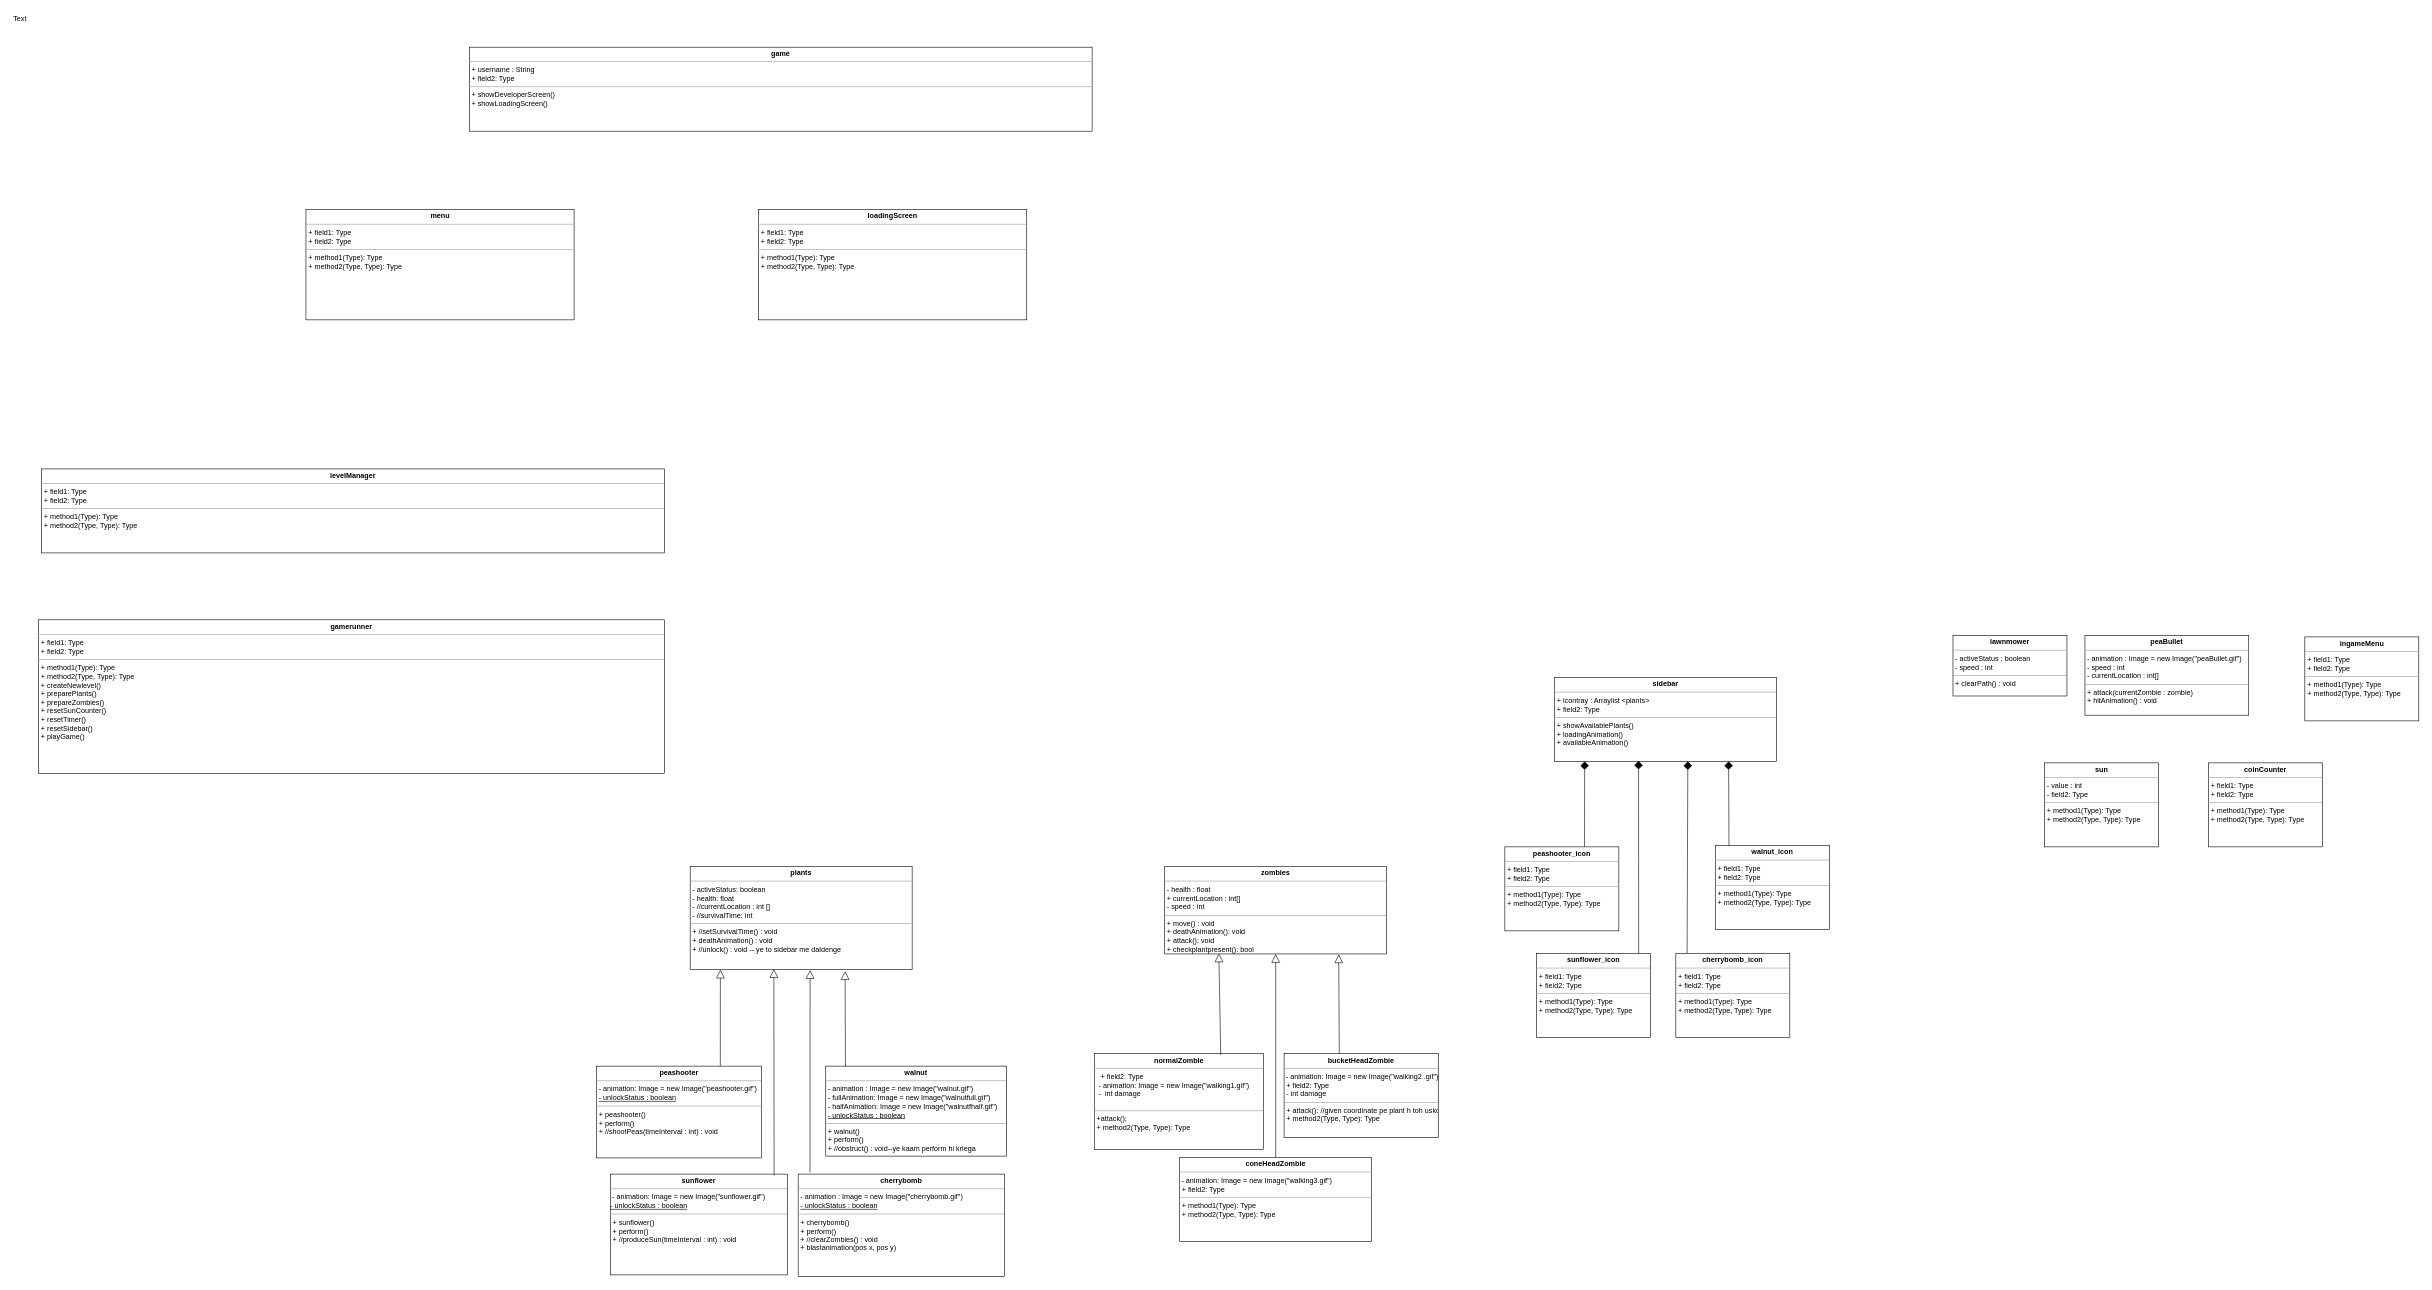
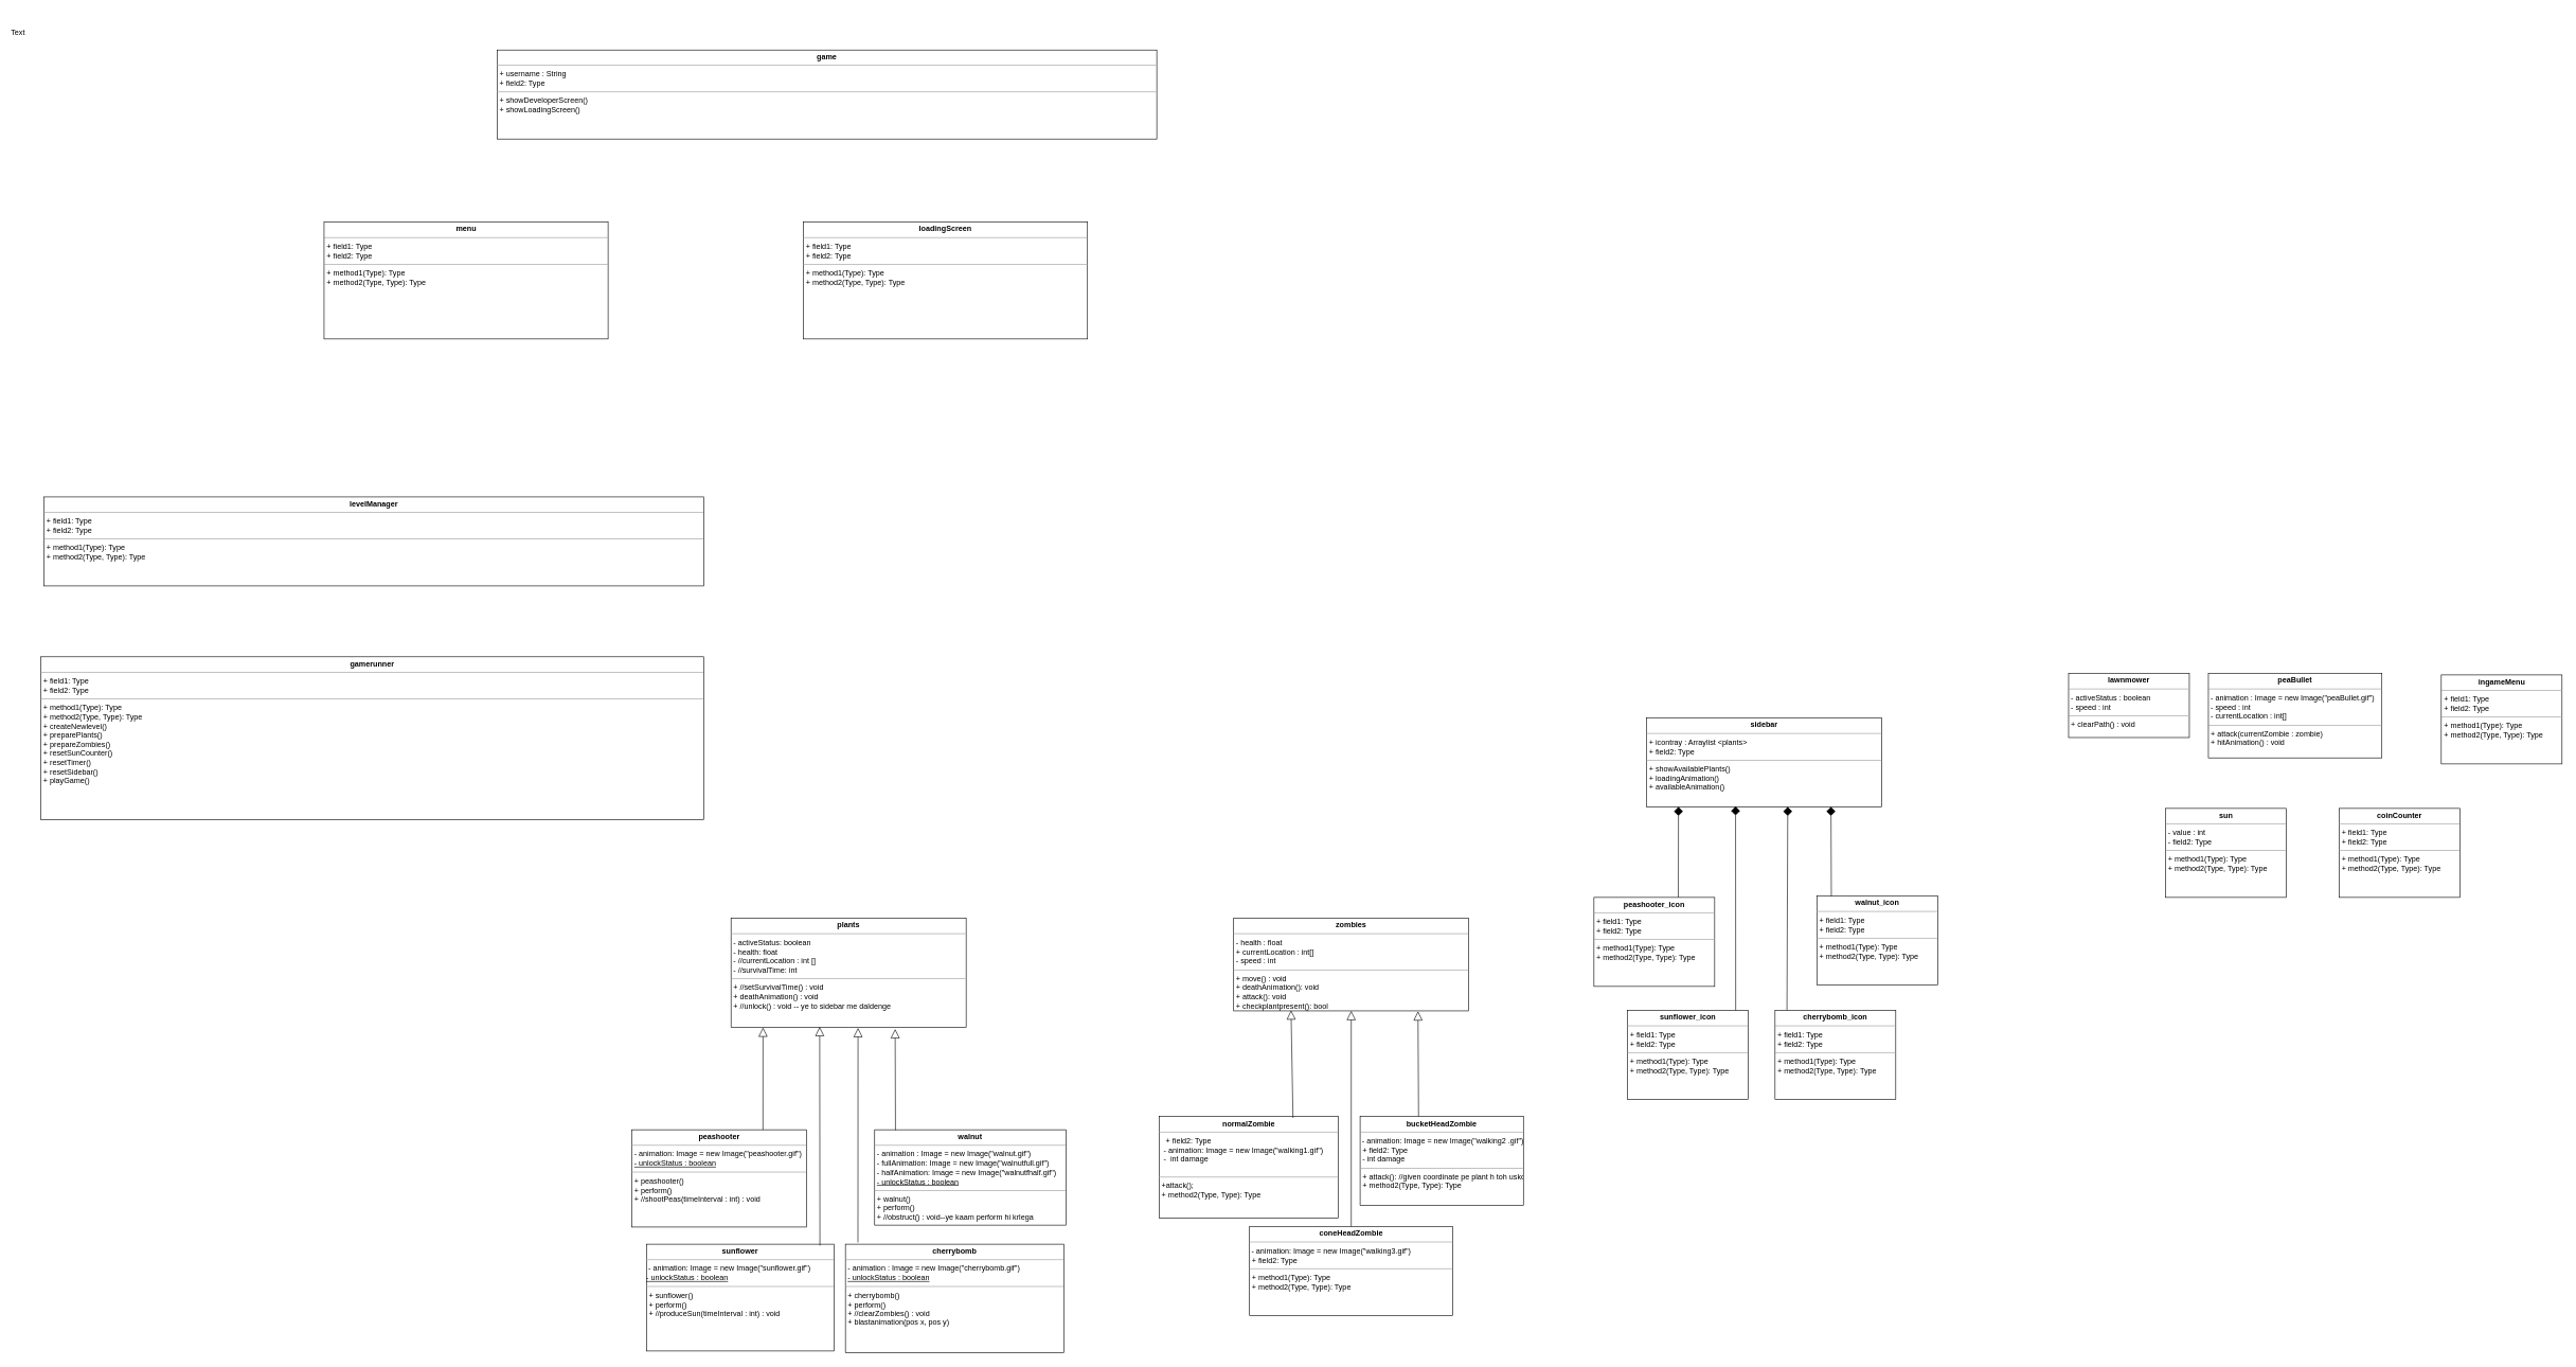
- <mxCell id="2" value="Text" style="text;html=1;resizable=0;points=[];autosize=1;align=left;verticalAlign=top;spacingTop=-4;" vertex="1" parent="1"><mxGeometry x="20" y="20" width="40" height="20" as="geometry" /></mxCell>
+ <mxCell id="2" value="Text" style="text;html=1;resizable=0;points=[];autosize=1;align=left;verticalAlign=top;spacingTop=-4;" vertex="1" parent="1"><mxGeometry x="15" y="40" width="40" height="20" as="geometry" /></mxCell>
